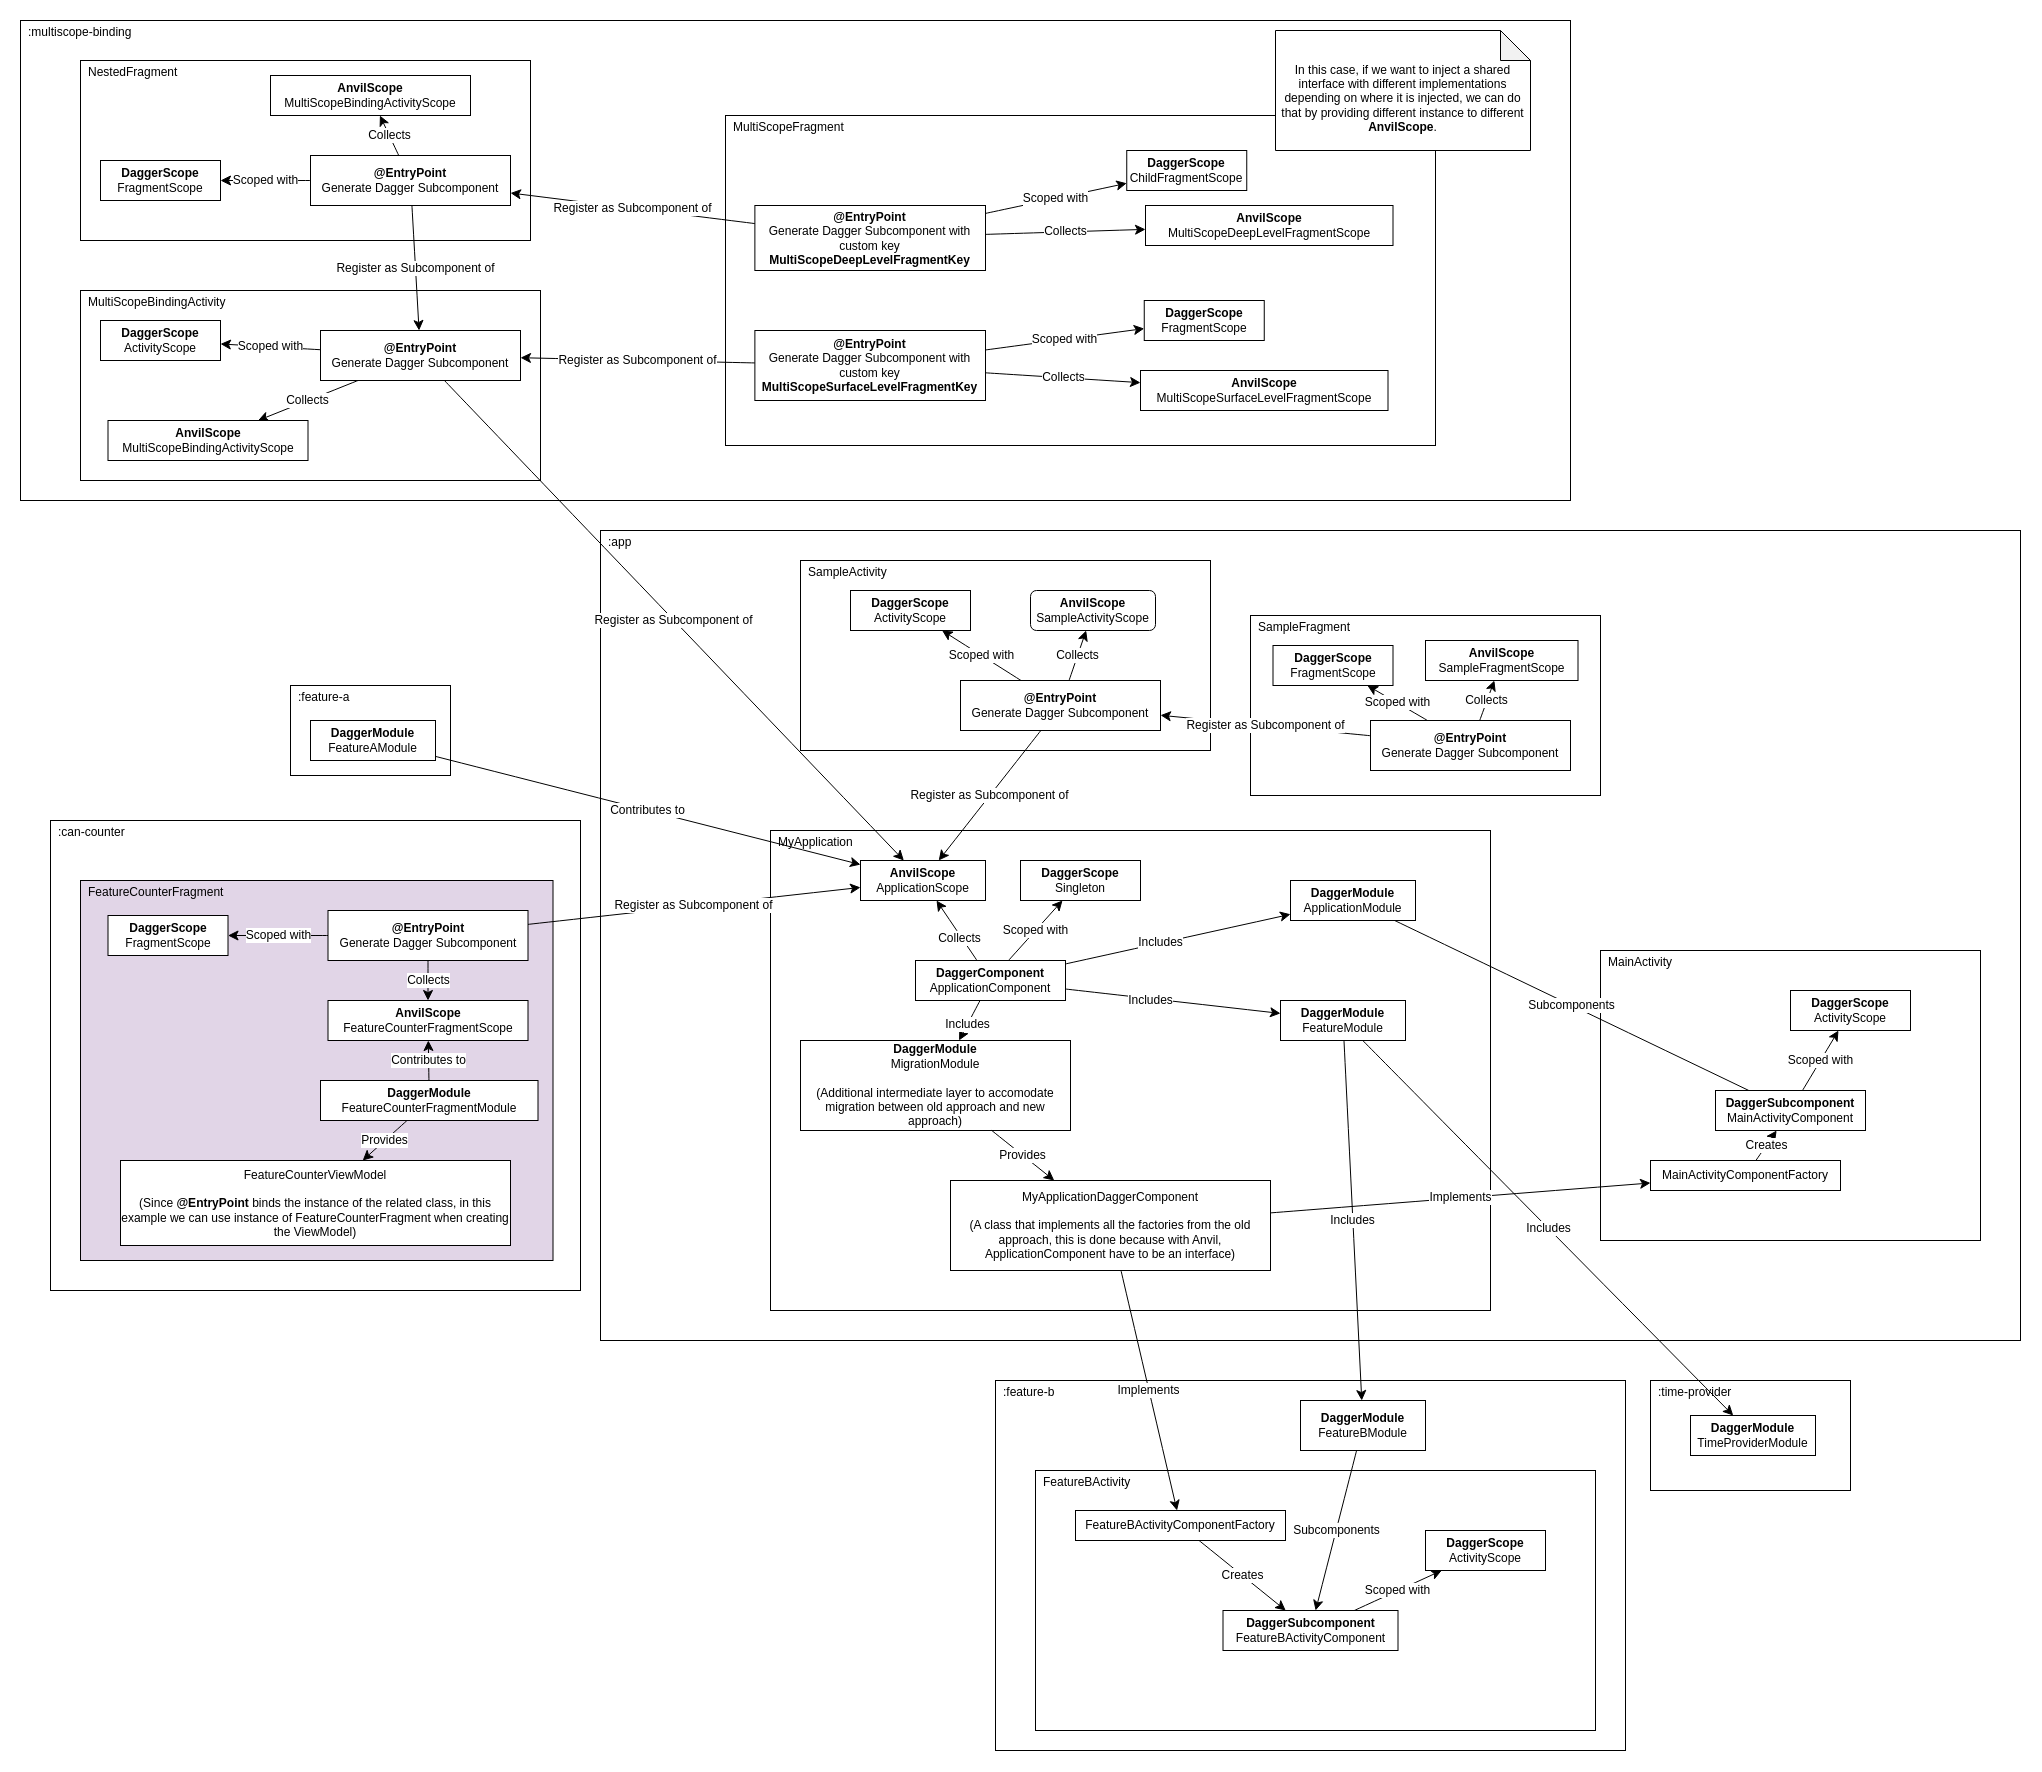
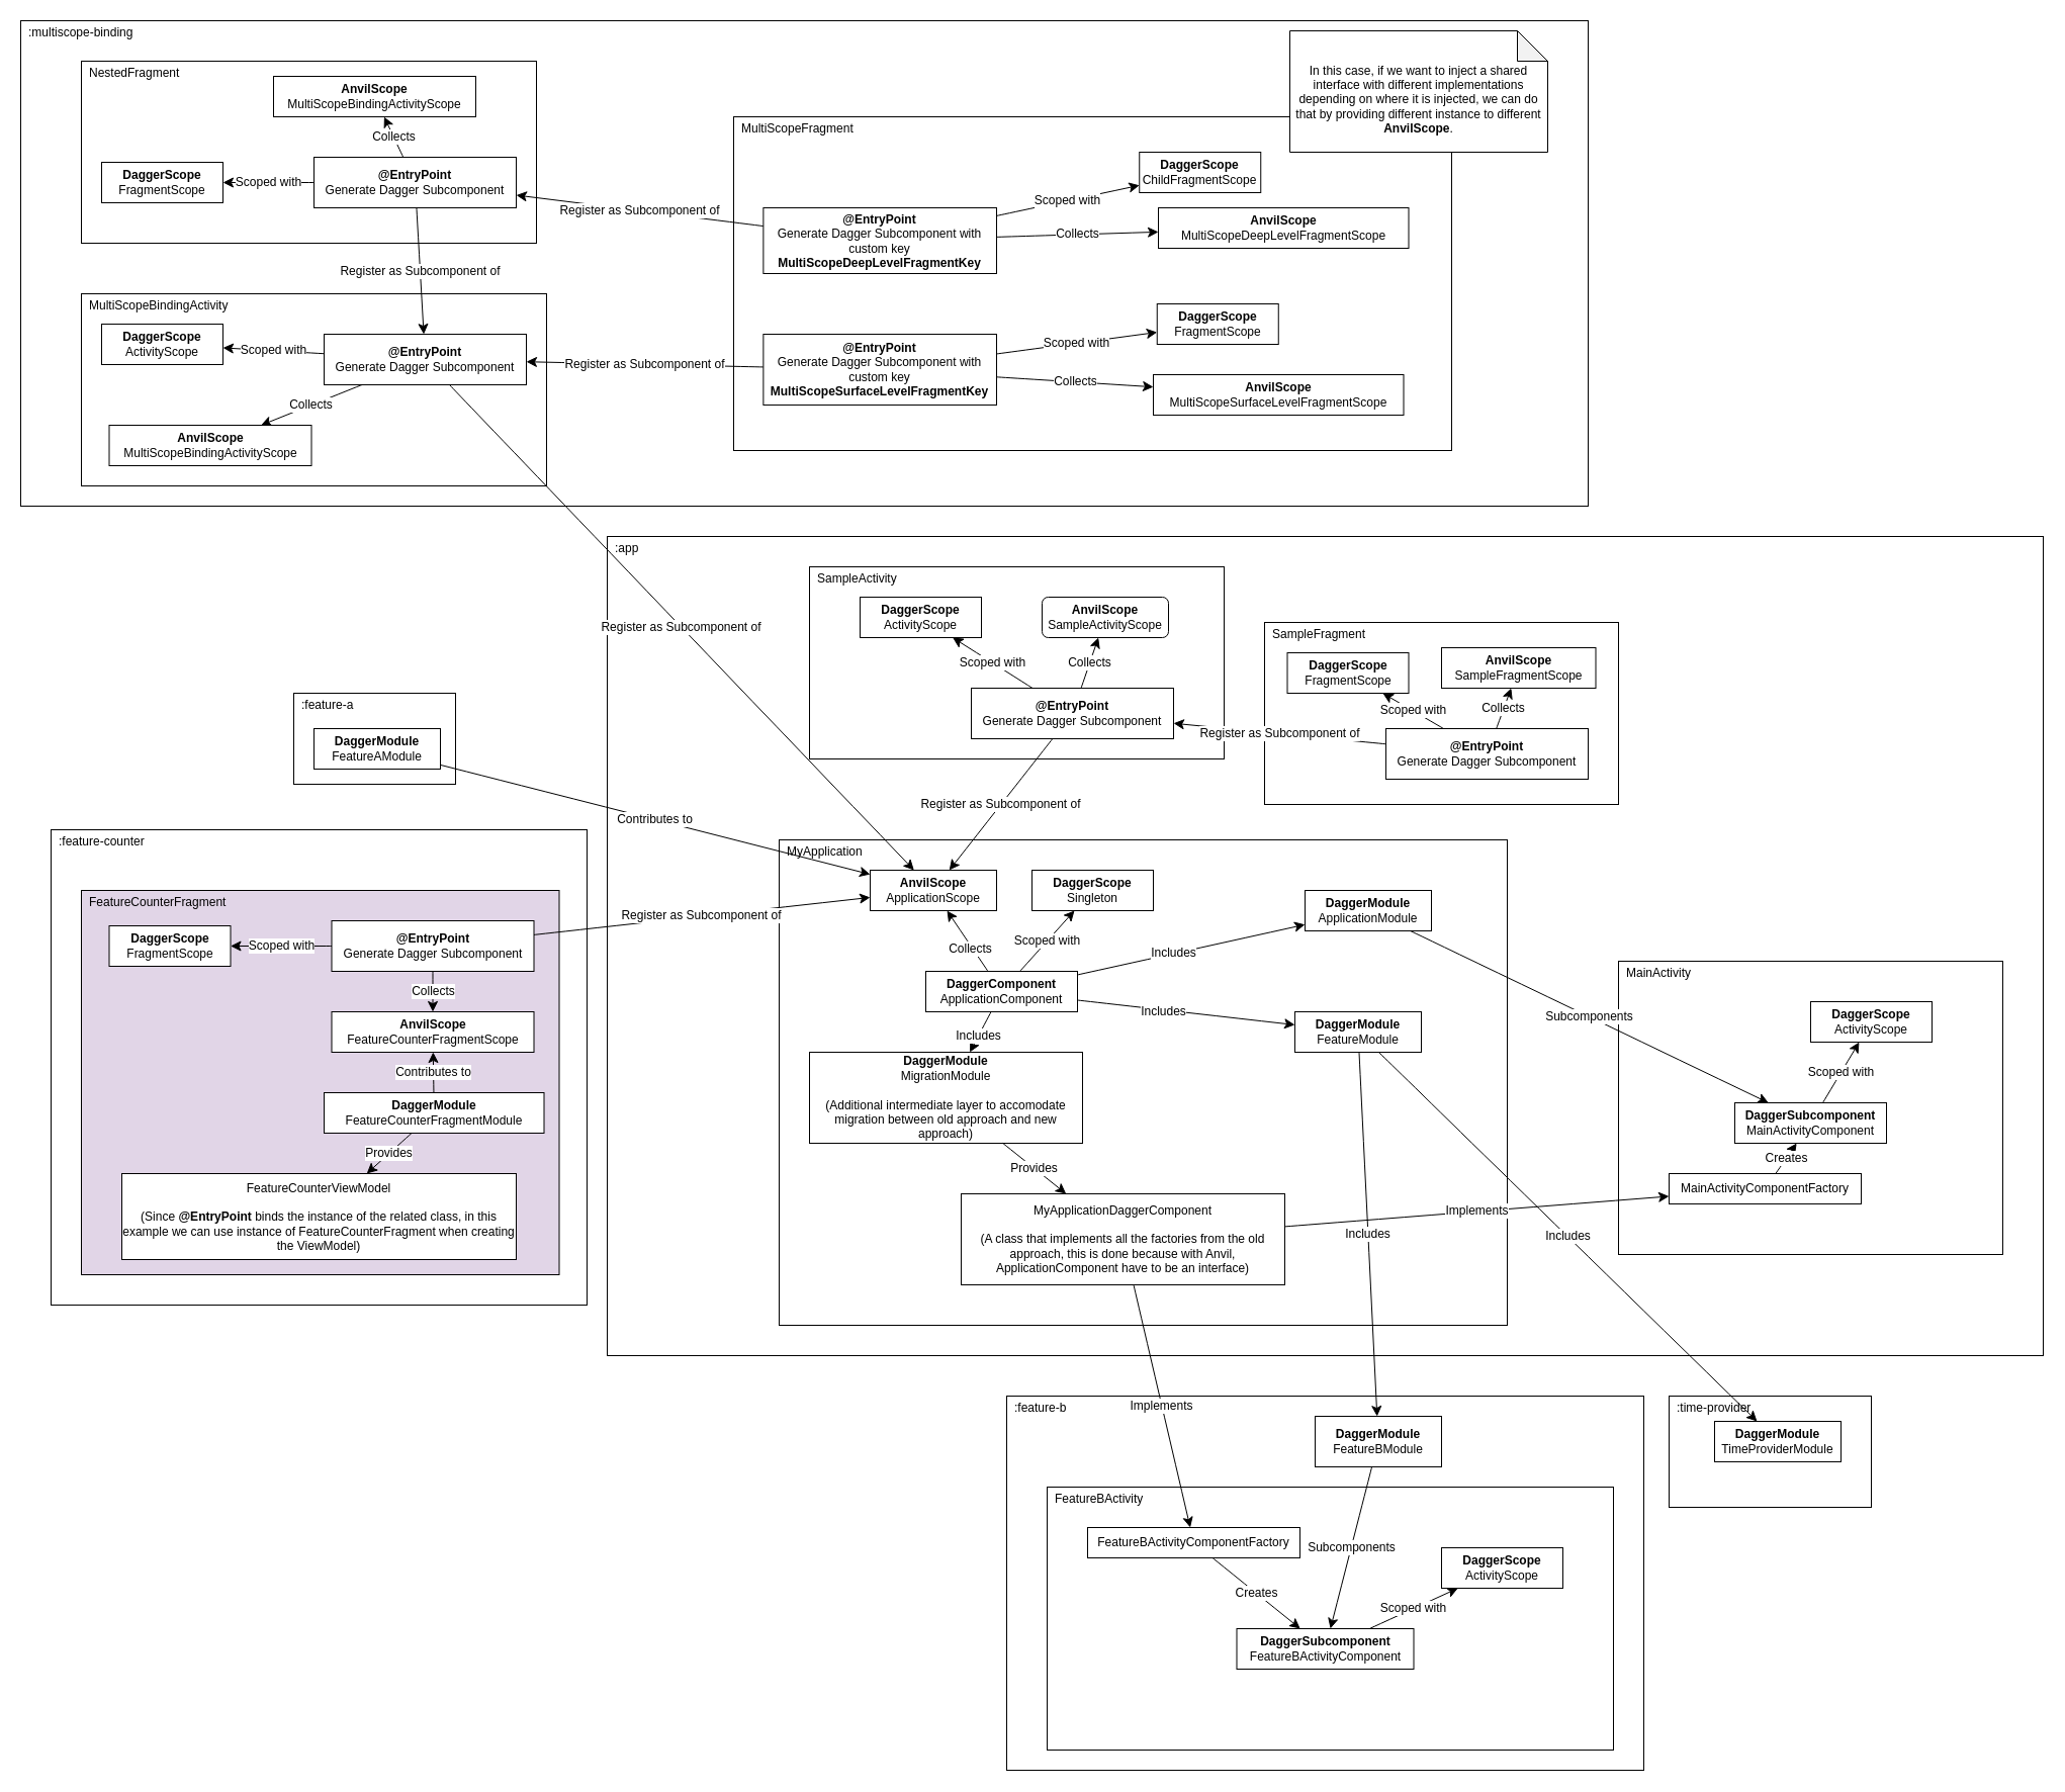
- <mxCell id="60" value=":can-counter" style="rounded=0;whiteSpace=wrap;html=1;align=left;labelPosition=center;verticalLabelPosition=middle;verticalAlign=top;spacing=0;spacingLeft=8;fontSize=12;" vertex="1" parent="1"><mxGeometry x="50" y="820" width="530" height="470" as="geometry" /></mxCell>
+ <mxCell id="60" value=":feature-counter" style="rounded=0;whiteSpace=wrap;html=1;align=left;labelPosition=center;verticalLabelPosition=middle;verticalAlign=top;spacing=0;spacingLeft=8;fontSize=12;" vertex="1" parent="1"><mxGeometry x="50" y="820" width="530" height="470" as="geometry" /></mxCell>
- <mxCell id="8" value="Subcomponents" style="edgeStyle=none;curved=1;rounded=0;orthogonalLoop=1;jettySize=auto;html=1;fontSize=12;startSize=8;endSize=8;endArrow=none;" parent="1" source="16" target="30" edge="1"><mxGeometry relative="1" as="geometry" /></mxCell>
+ <mxCell id="8" value="Subcomponents" style="edgeStyle=none;curved=1;rounded=0;orthogonalLoop=1;jettySize=auto;html=1;fontSize=12;startSize=8;endSize=8;" parent="1" source="16" target="30" edge="1"><mxGeometry relative="1" as="geometry" /></mxCell>
- <mxCell id="59" value="&lt;b&gt;DaggerModule&lt;/b&gt;&lt;br&gt;TimeProviderModule" style="rounded=0;whiteSpace=wrap;html=1;" parent="1" vertex="1"><mxGeometry x="1690" y="1415" width="125" height="40" as="geometry" /></mxCell>
+ <mxCell id="59" value="&lt;b&gt;DaggerModule&lt;/b&gt;&lt;br&gt;TimeProviderModule" style="rounded=0;whiteSpace=wrap;html=1;" parent="1" vertex="1"><mxGeometry x="1695" y="1405" width="125" height="40" as="geometry" /></mxCell>
